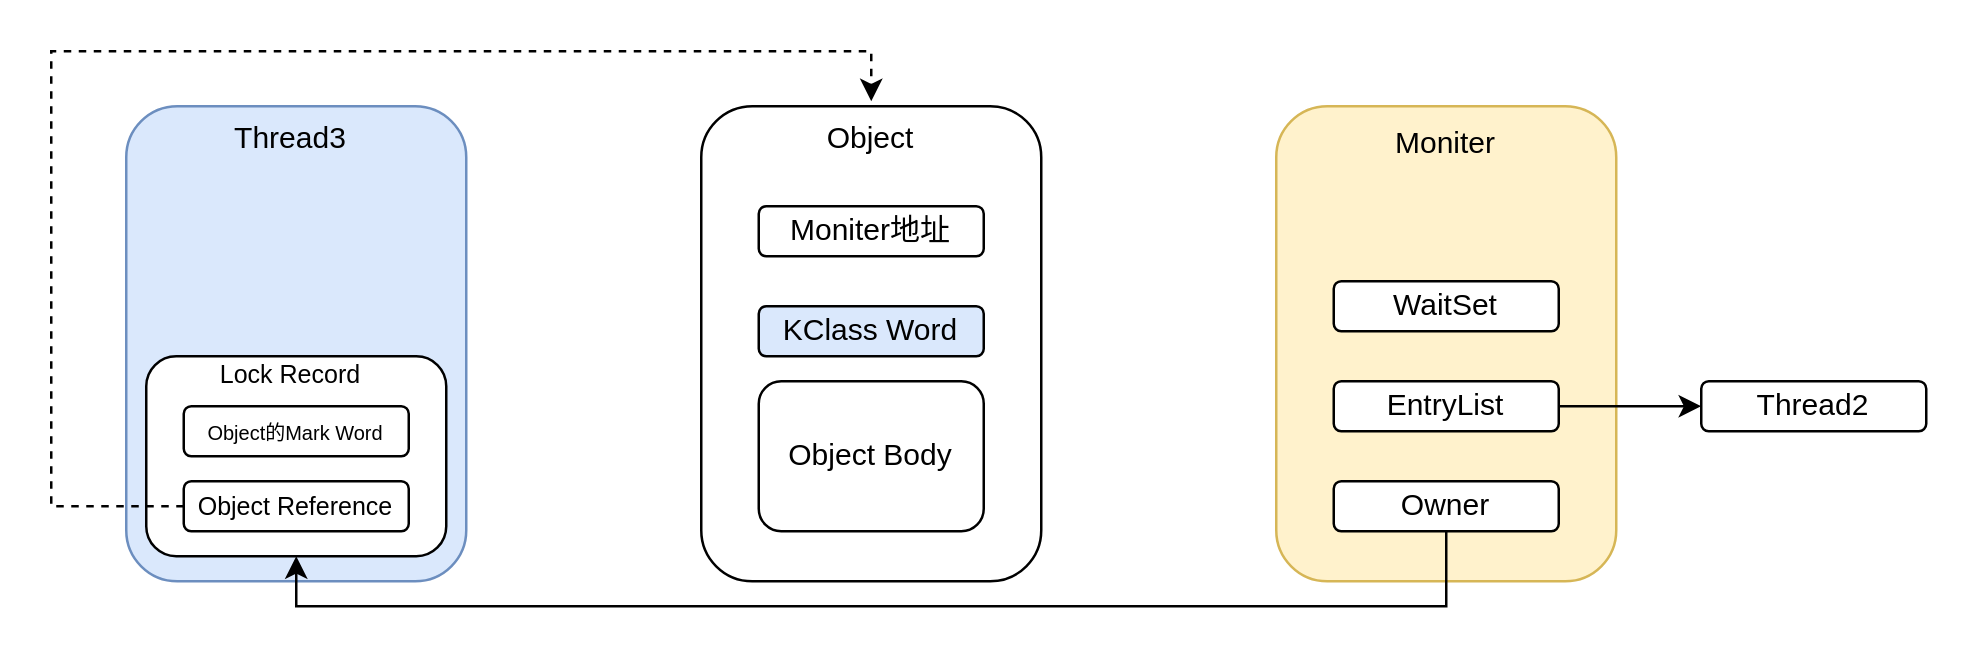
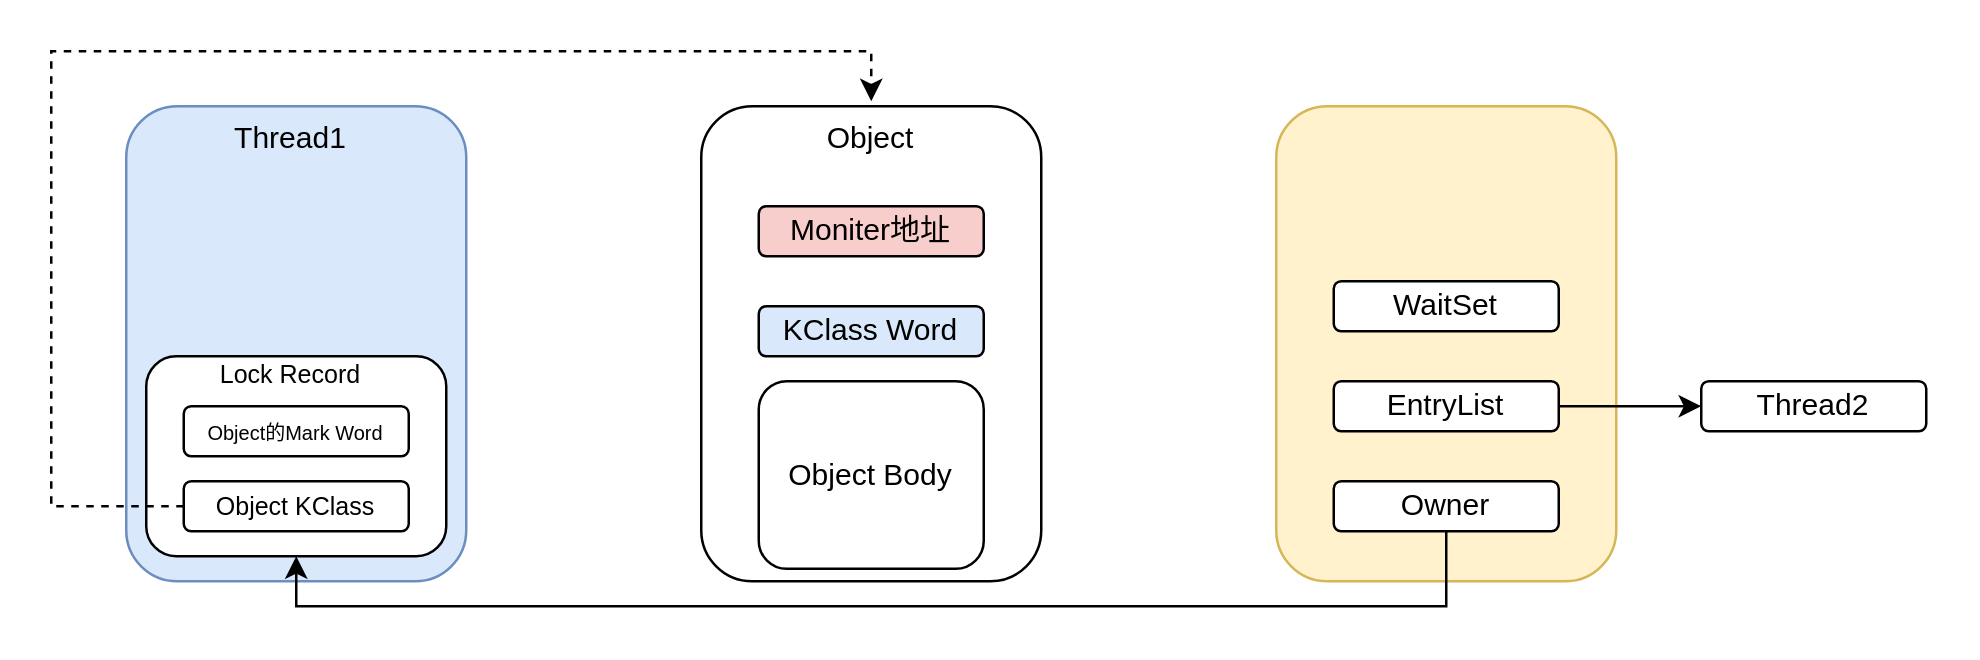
- <mxCell id="10" value="Thread3" style="text;html=1;strokeColor=none;fillColor=none;align=center;verticalAlign=middle;whiteSpace=wrap;rounded=0;" vertex="1" parent="1"><mxGeometry x="86" y="40" width="60" height="30" as="geometry" /></mxCell>
+ <mxCell id="10" value="Thread1" style="text;html=1;strokeColor=none;fillColor=none;align=center;verticalAlign=middle;whiteSpace=wrap;rounded=0;" vertex="1" parent="1"><mxGeometry x="86" y="40" width="60" height="30" as="geometry" /></mxCell>
- <mxCell id="9" value="Moniter" style="text;html=1;strokeColor=none;fillColor=none;align=center;verticalAlign=middle;whiteSpace=wrap;rounded=0;" vertex="1" parent="1"><mxGeometry x="548" y="42" width="60" height="30" as="geometry" /></mxCell>
- <mxCell id="17" value="Moniter地址" style="rounded=1;whiteSpace=wrap;html=1;" vertex="1" parent="1"><mxGeometry x="303" y="82" width="90" height="20" as="geometry" /></mxCell>
+ <mxCell id="17" value="Moniter地址" style="rounded=1;whiteSpace=wrap;html=1;fillColor=#f8cecc;" vertex="1" parent="1"><mxGeometry x="303" y="82" width="90" height="20" as="geometry" /></mxCell>
- <mxCell id="19" value="Object Body" style="rounded=1;whiteSpace=wrap;html=1;" vertex="1" parent="1"><mxGeometry x="303" y="152" width="90" height="60" as="geometry" /></mxCell>
+ <mxCell id="19" value="Object Body" style="rounded=1;whiteSpace=wrap;html=1;" vertex="1" parent="1"><mxGeometry x="303" y="152" width="90" height="75" as="geometry" /></mxCell>
- <mxCell id="8" value="&lt;font style=&quot;font-size: 10px;&quot;&gt;Object Reference&lt;/font&gt;" style="rounded=1;whiteSpace=wrap;html=1;" vertex="1" parent="1"><mxGeometry x="73" y="192" width="90" height="20" as="geometry" /></mxCell>
+ <mxCell id="8" value="&lt;font style=&quot;font-size: 10px;&quot;&gt;Object KClass&lt;/font&gt;" style="rounded=1;whiteSpace=wrap;html=1;" vertex="1" parent="1"><mxGeometry x="73" y="192" width="90" height="20" as="geometry" /></mxCell>
